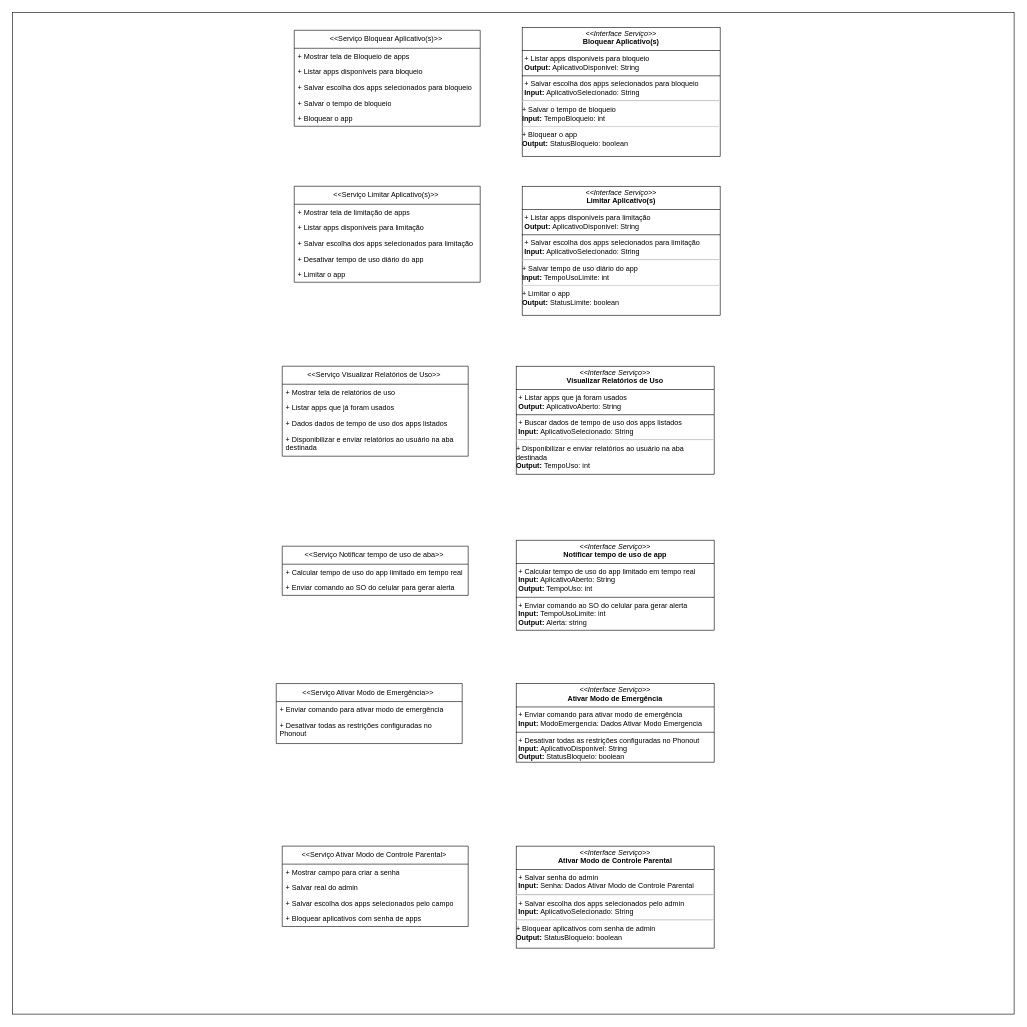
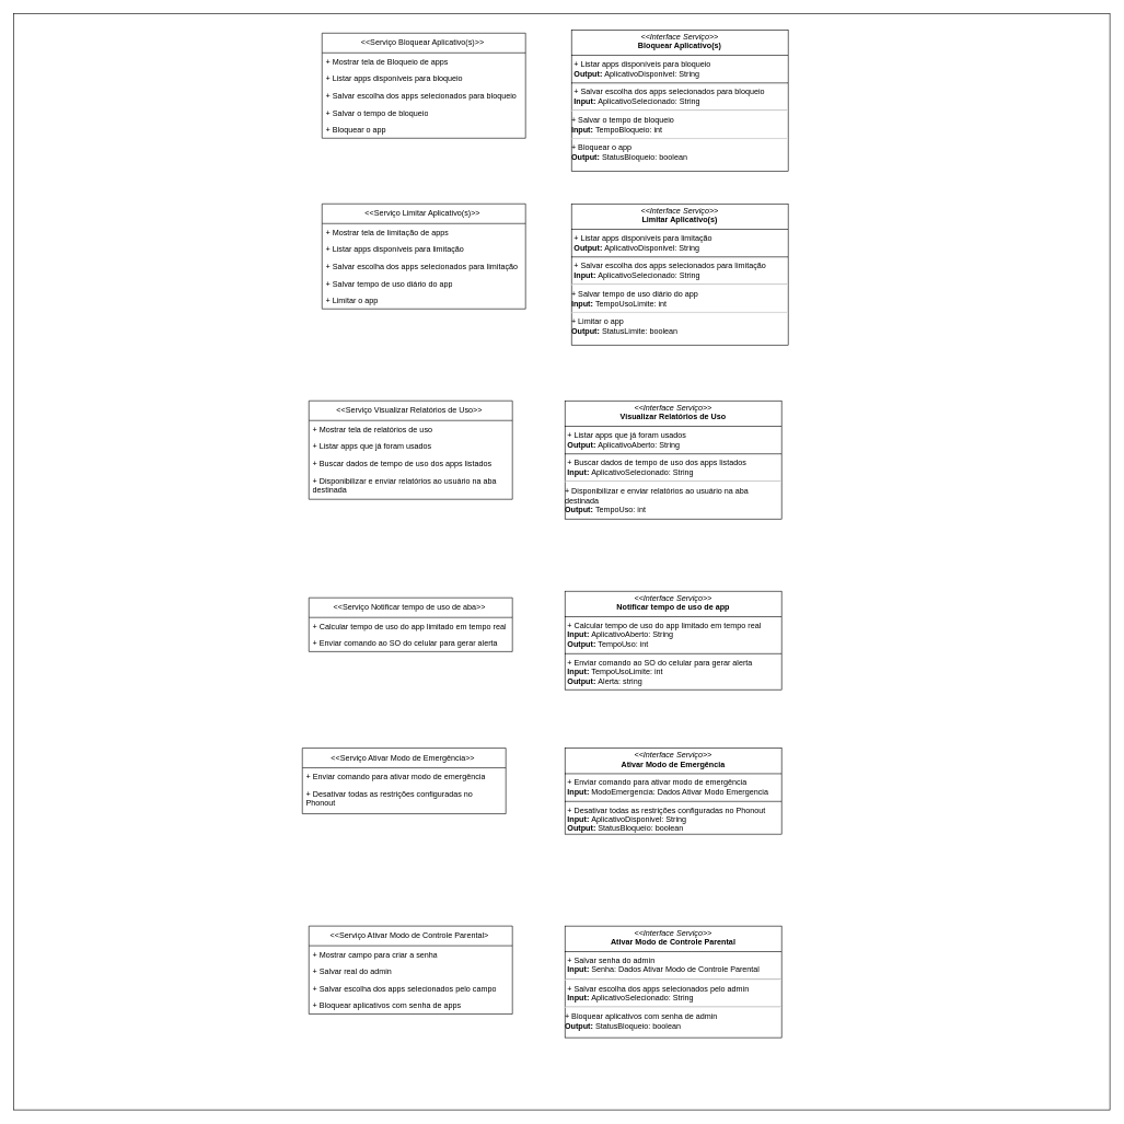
- <mxCell id="13" value="+ Desativar tempo de uso diário do app" style="text;strokeColor=none;fillColor=none;align=left;verticalAlign=top;spacingLeft=4;spacingRight=4;overflow=hidden;rotatable=0;points=[[0,0.5],[1,0.5]];portConstraint=eastwest;whiteSpace=wrap;html=1;" vertex="1" parent="9"><mxGeometry y="108" width="310" height="26" as="geometry" /></mxCell>
+ <mxCell id="13" value="+ Salvar tempo de uso diário do app" style="text;strokeColor=none;fillColor=none;align=left;verticalAlign=top;spacingLeft=4;spacingRight=4;overflow=hidden;rotatable=0;points=[[0,0.5],[1,0.5]];portConstraint=eastwest;whiteSpace=wrap;html=1;" vertex="1" parent="9"><mxGeometry y="108" width="310" height="26" as="geometry" /></mxCell>
- <mxCell id="18" value="+ Dados dados de tempo de uso dos apps listados" style="text;strokeColor=none;fillColor=none;align=left;verticalAlign=top;spacingLeft=4;spacingRight=4;overflow=hidden;rotatable=0;points=[[0,0.5],[1,0.5]];portConstraint=eastwest;whiteSpace=wrap;html=1;" vertex="1" parent="15"><mxGeometry y="82" width="310" height="26" as="geometry" /></mxCell>
+ <mxCell id="18" value="+ Buscar dados de tempo de uso dos apps listados" style="text;strokeColor=none;fillColor=none;align=left;verticalAlign=top;spacingLeft=4;spacingRight=4;overflow=hidden;rotatable=0;points=[[0,0.5],[1,0.5]];portConstraint=eastwest;whiteSpace=wrap;html=1;" vertex="1" parent="15"><mxGeometry y="82" width="310" height="26" as="geometry" /></mxCell>
